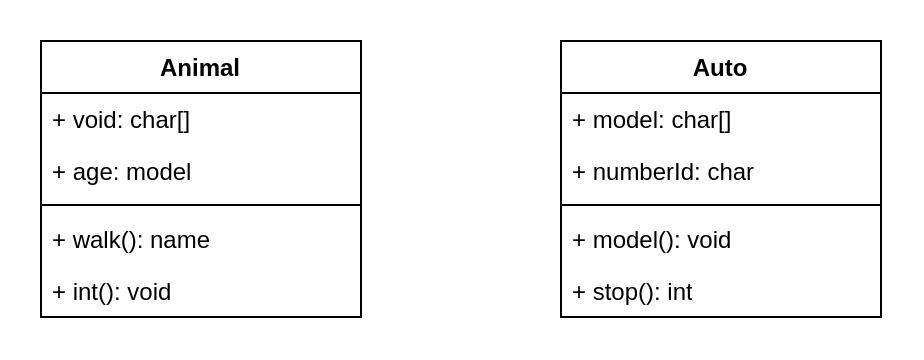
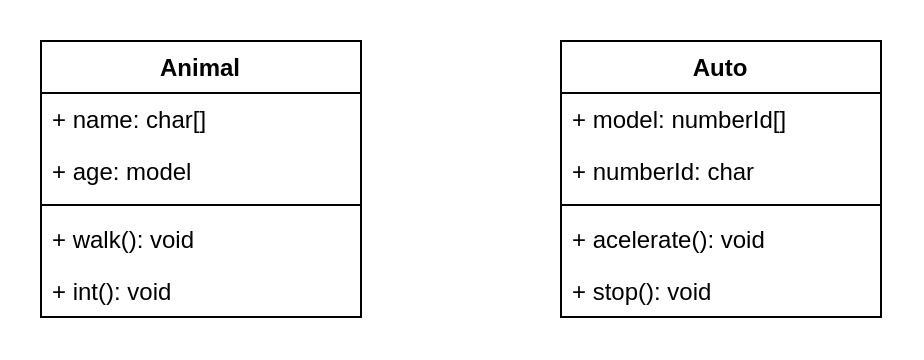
- <mxCell id="9" value="+ void: char[]" style="text;strokeColor=none;fillColor=none;align=left;verticalAlign=top;spacingLeft=4;spacingRight=4;overflow=hidden;rotatable=0;points=[[0,0.5],[1,0.5]];portConstraint=eastwest;whiteSpace=wrap;html=1;" vertex="1" parent="8"><mxGeometry y="26" width="160" height="26" as="geometry" /></mxCell>
+ <mxCell id="9" value="+ name: char[]" style="text;strokeColor=none;fillColor=none;align=left;verticalAlign=top;spacingLeft=4;spacingRight=4;overflow=hidden;rotatable=0;points=[[0,0.5],[1,0.5]];portConstraint=eastwest;whiteSpace=wrap;html=1;" vertex="1" parent="8"><mxGeometry y="26" width="160" height="26" as="geometry" /></mxCell>
- <mxCell id="3" value="+ model: char[]" style="text;strokeColor=none;fillColor=none;align=left;verticalAlign=top;spacingLeft=4;spacingRight=4;overflow=hidden;rotatable=0;points=[[0,0.5],[1,0.5]];portConstraint=eastwest;whiteSpace=wrap;html=1;" vertex="1" parent="2"><mxGeometry y="26" width="160" height="26" as="geometry" /></mxCell>
+ <mxCell id="3" value="+ model: numberId[]" style="text;strokeColor=none;fillColor=none;align=left;verticalAlign=top;spacingLeft=4;spacingRight=4;overflow=hidden;rotatable=0;points=[[0,0.5],[1,0.5]];portConstraint=eastwest;whiteSpace=wrap;html=1;" vertex="1" parent="2"><mxGeometry y="26" width="160" height="26" as="geometry" /></mxCell>
- <mxCell id="12" value="+ walk(): name&lt;div&gt;&lt;br&gt;&lt;/div&gt;" style="text;strokeColor=none;fillColor=none;align=left;verticalAlign=top;spacingLeft=4;spacingRight=4;overflow=hidden;rotatable=0;points=[[0,0.5],[1,0.5]];portConstraint=eastwest;whiteSpace=wrap;html=1;" vertex="1" parent="8"><mxGeometry y="86" width="160" height="26" as="geometry" /></mxCell>
+ <mxCell id="12" value="+ walk(): void&lt;div&gt;&lt;br&gt;&lt;/div&gt;" style="text;strokeColor=none;fillColor=none;align=left;verticalAlign=top;spacingLeft=4;spacingRight=4;overflow=hidden;rotatable=0;points=[[0,0.5],[1,0.5]];portConstraint=eastwest;whiteSpace=wrap;html=1;" vertex="1" parent="8"><mxGeometry y="86" width="160" height="26" as="geometry" /></mxCell>
- <mxCell id="6" value="+ model(): void" style="text;strokeColor=none;fillColor=none;align=left;verticalAlign=top;spacingLeft=4;spacingRight=4;overflow=hidden;rotatable=0;points=[[0,0.5],[1,0.5]];portConstraint=eastwest;whiteSpace=wrap;html=1;" vertex="1" parent="2"><mxGeometry y="86" width="160" height="26" as="geometry" /></mxCell>
+ <mxCell id="6" value="+ acelerate(): void" style="text;strokeColor=none;fillColor=none;align=left;verticalAlign=top;spacingLeft=4;spacingRight=4;overflow=hidden;rotatable=0;points=[[0,0.5],[1,0.5]];portConstraint=eastwest;whiteSpace=wrap;html=1;" vertex="1" parent="2"><mxGeometry y="86" width="160" height="26" as="geometry" /></mxCell>
- <mxCell id="7" value="+ stop(): int" style="text;strokeColor=none;fillColor=none;align=left;verticalAlign=top;spacingLeft=4;spacingRight=4;overflow=hidden;rotatable=0;points=[[0,0.5],[1,0.5]];portConstraint=eastwest;whiteSpace=wrap;html=1;" vertex="1" parent="2"><mxGeometry y="112" width="160" height="26" as="geometry" /></mxCell>
+ <mxCell id="7" value="+ stop(): void" style="text;strokeColor=none;fillColor=none;align=left;verticalAlign=top;spacingLeft=4;spacingRight=4;overflow=hidden;rotatable=0;points=[[0,0.5],[1,0.5]];portConstraint=eastwest;whiteSpace=wrap;html=1;" vertex="1" parent="2"><mxGeometry y="112" width="160" height="26" as="geometry" /></mxCell>
